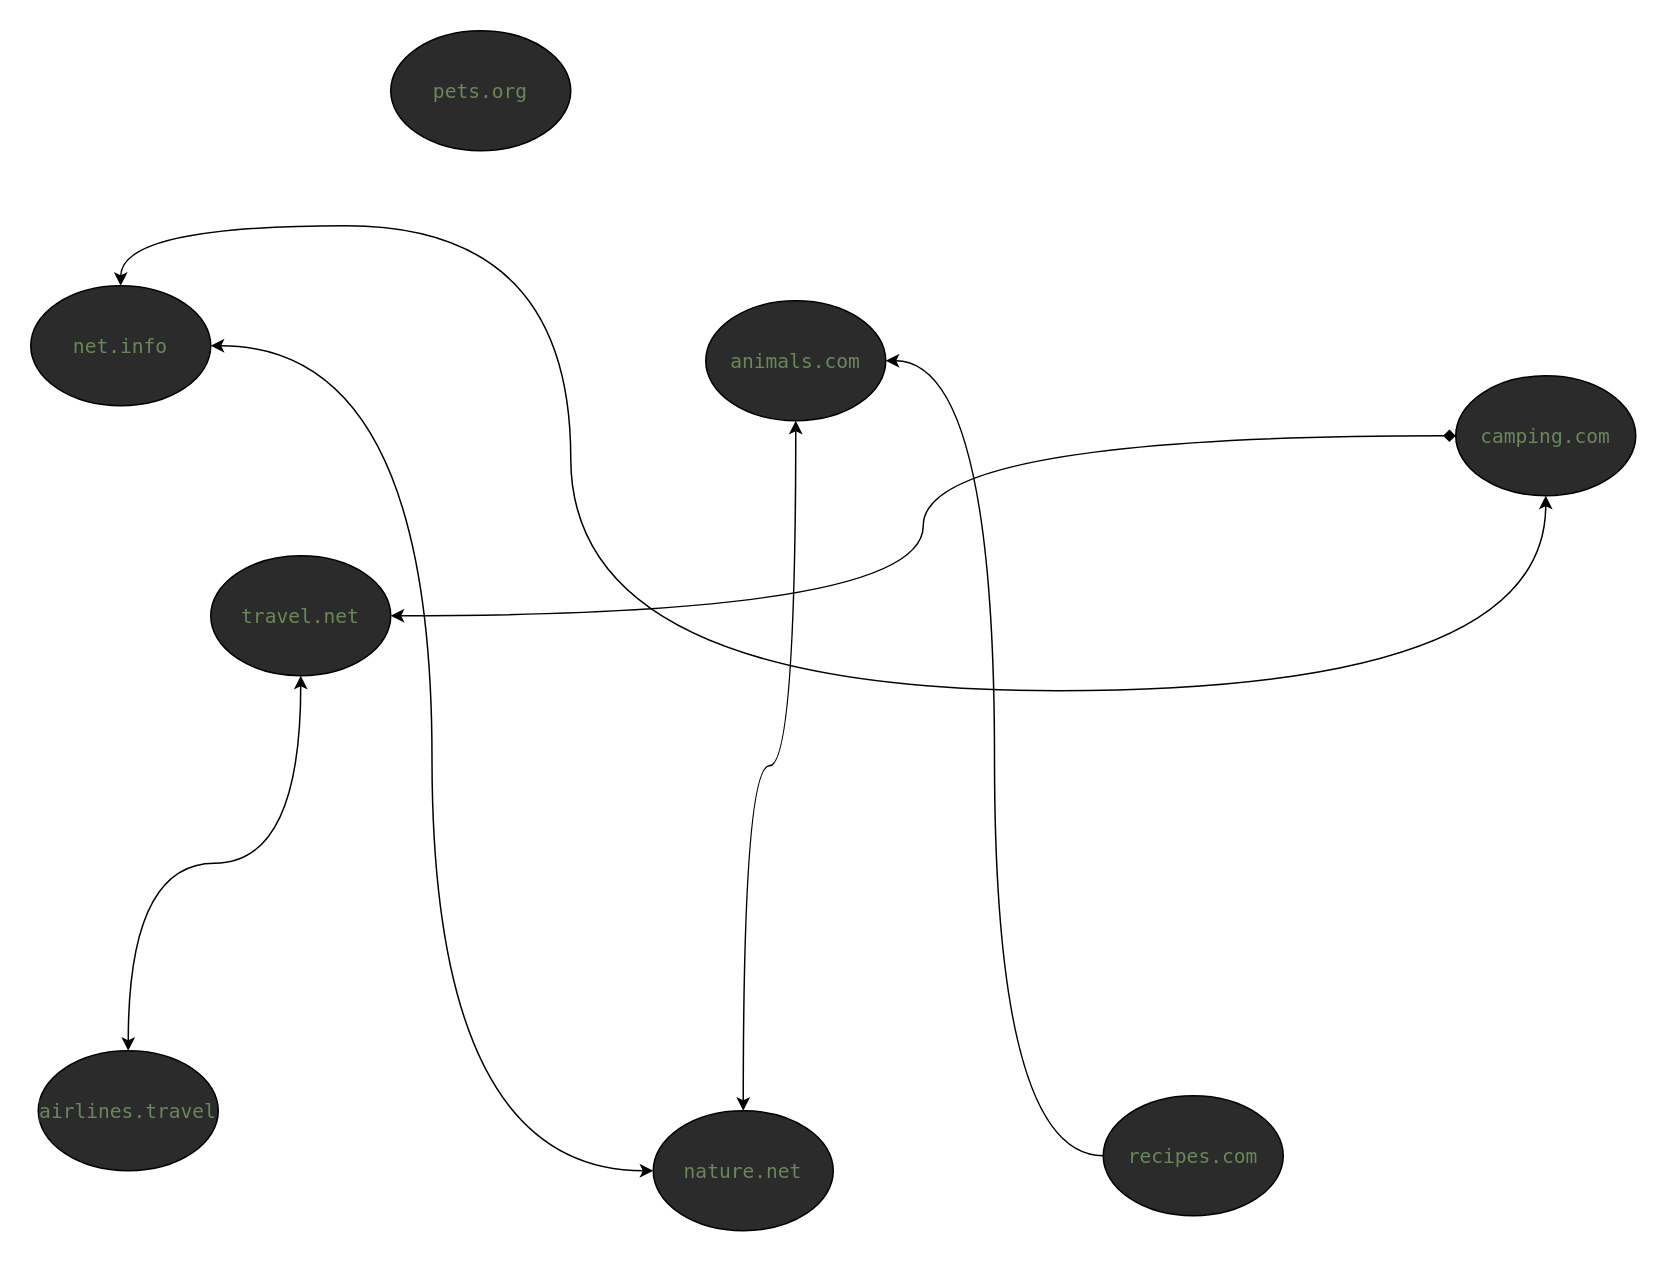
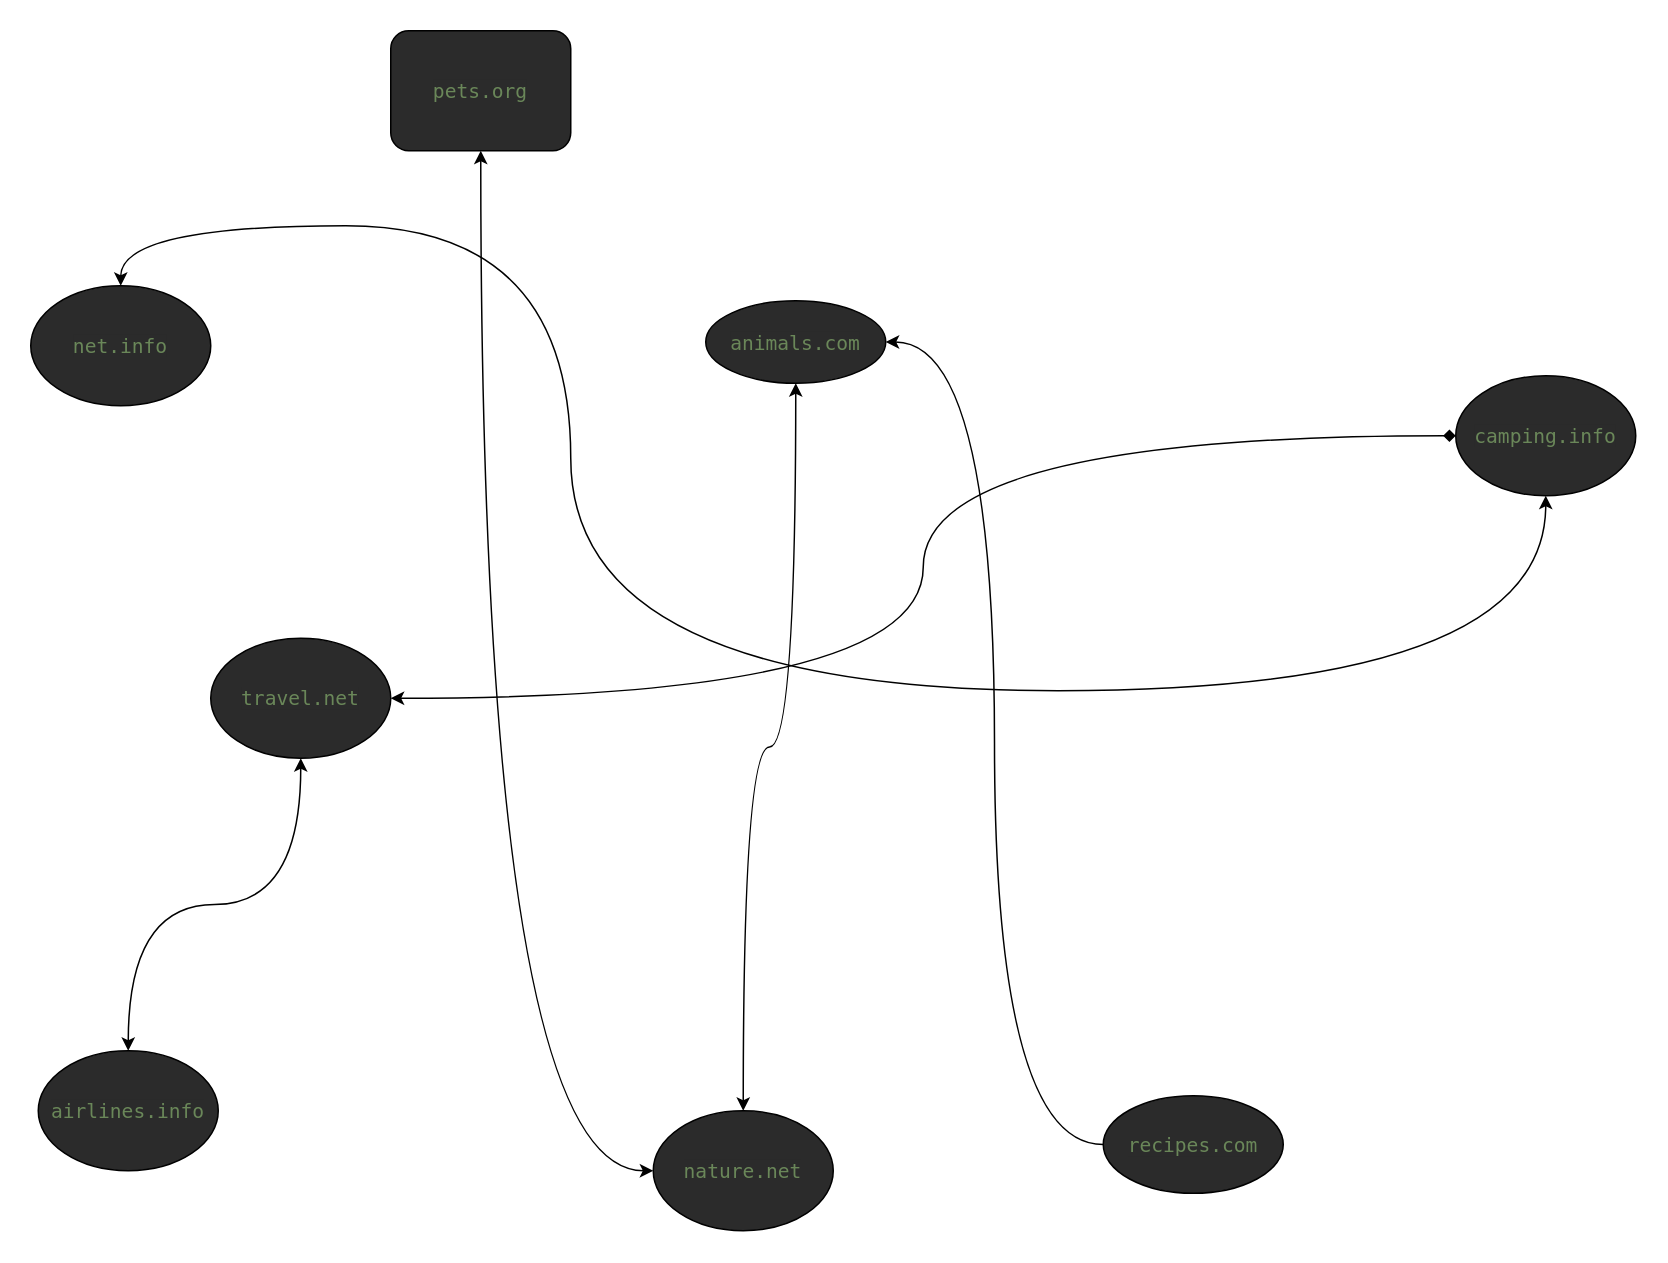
- <mxCell id="4" value="&lt;pre style=&quot;background-color:#2b2b2b;color:#a9b7c6;font-family:'JetBrains Mono',monospace;font-size:9.8pt;&quot;&gt;&lt;span style=&quot;color:#6a8759;&quot;&gt;pets.org&lt;/span&gt;&lt;/pre&gt;" style="ellipse;whiteSpace=wrap;html=1;fillColor=#2B2B2B;" parent="1" vertex="1"><mxGeometry x="260" y="20" width="120" height="80" as="geometry" /></mxCell>
+ <mxCell id="4" value="&lt;pre style=&quot;background-color:#2b2b2b;color:#a9b7c6;font-family:'JetBrains Mono',monospace;font-size:9.8pt;&quot;&gt;&lt;span style=&quot;color:#6a8759;&quot;&gt;pets.org&lt;/span&gt;&lt;/pre&gt;" style="whiteSpace=wrap;html=1;fillColor=#2B2B2B;rounded=1;" parent="1" vertex="1"><mxGeometry x="260" y="20" width="120" height="80" as="geometry" /></mxCell>
- <mxCell id="3" value="&lt;pre style=&quot;background-color:#2b2b2b;color:#a9b7c6;font-family:'JetBrains Mono',monospace;font-size:9.8pt;&quot;&gt;&lt;span style=&quot;color:#6a8759;&quot;&gt;animals.com&lt;/span&gt;&lt;/pre&gt;" style="ellipse;whiteSpace=wrap;html=1;fillColor=#2B2B2B;" parent="1" vertex="1"><mxGeometry x="470" y="200" width="120" height="80" as="geometry" /></mxCell>
+ <mxCell id="3" value="&lt;pre style=&quot;background-color:#2b2b2b;color:#a9b7c6;font-family:'JetBrains Mono',monospace;font-size:9.8pt;&quot;&gt;&lt;span style=&quot;color:#6a8759;&quot;&gt;animals.com&lt;/span&gt;&lt;/pre&gt;" style="ellipse;whiteSpace=wrap;html=1;fillColor=#2B2B2B;" parent="1" vertex="1"><mxGeometry x="470" y="200" width="120" height="55" as="geometry" /></mxCell>
- <mxCell id="7" value="&lt;pre style=&quot;background-color:#2b2b2b;color:#a9b7c6;font-family:'JetBrains Mono',monospace;font-size:9.8pt;&quot;&gt;&lt;span style=&quot;color:#6a8759;&quot;&gt;camping.com&lt;/span&gt;&lt;/pre&gt;" style="ellipse;whiteSpace=wrap;html=1;fillColor=#2B2B2B;" parent="1" vertex="1"><mxGeometry x="970" y="250" width="120" height="80" as="geometry" /></mxCell>
+ <mxCell id="7" value="&lt;pre style=&quot;background-color:#2b2b2b;color:#a9b7c6;font-family:'JetBrains Mono',monospace;font-size:9.8pt;&quot;&gt;&lt;span style=&quot;color:#6a8759;&quot;&gt;camping.info&lt;/span&gt;&lt;/pre&gt;" style="ellipse;whiteSpace=wrap;html=1;fillColor=#2B2B2B;" parent="1" vertex="1"><mxGeometry x="970" y="250" width="120" height="80" as="geometry" /></mxCell>
- <mxCell id="10" value="&lt;pre style=&quot;background-color:#2b2b2b;color:#a9b7c6;font-family:'JetBrains Mono',monospace;font-size:9.8pt;&quot;&gt;&lt;span style=&quot;color:#6a8759;&quot;&gt;travel.net&lt;/span&gt;&lt;/pre&gt;" style="ellipse;whiteSpace=wrap;html=1;fillColor=#2B2B2B;" parent="1" vertex="1"><mxGeometry x="140" y="370" width="120" height="80" as="geometry" /></mxCell>
+ <mxCell id="10" value="&lt;pre style=&quot;background-color:#2b2b2b;color:#a9b7c6;font-family:'JetBrains Mono',monospace;font-size:9.8pt;&quot;&gt;&lt;span style=&quot;color:#6a8759;&quot;&gt;travel.net&lt;/span&gt;&lt;/pre&gt;" style="ellipse;whiteSpace=wrap;html=1;fillColor=#2B2B2B;" parent="1" vertex="1"><mxGeometry x="140" y="425" width="120" height="80" as="geometry" /></mxCell>
- <mxCell id="14" style="edgeStyle=orthogonalEdgeStyle;orthogonalLoop=1;jettySize=auto;html=1;entryX=1;entryY=0.5;entryDx=0;entryDy=0;startArrow=classic;startFill=1;curved=1;" parent="1" source="15" target="6" edge="1"><mxGeometry relative="1" as="geometry" /></mxCell>
+ <mxCell id="14" style="edgeStyle=orthogonalEdgeStyle;orthogonalLoop=1;jettySize=auto;html=1;startArrow=classic;startFill=1;curved=1;" parent="1" source="15" target="4" edge="1"><mxGeometry relative="1" as="geometry" /></mxCell>
- <mxCell id="11" value="&lt;pre style=&quot;background-color:#2b2b2b;color:#a9b7c6;font-family:'JetBrains Mono',monospace;font-size:9.8pt;&quot;&gt;&lt;span style=&quot;color:#6a8759;&quot;&gt;airlines.travel&lt;/span&gt;&lt;/pre&gt;" style="ellipse;whiteSpace=wrap;html=1;fillColor=#2b2b2b;" parent="1" vertex="1"><mxGeometry x="25" y="700" width="120" height="80" as="geometry" /></mxCell>
+ <mxCell id="11" value="&lt;pre style=&quot;background-color:#2b2b2b;color:#a9b7c6;font-family:'JetBrains Mono',monospace;font-size:9.8pt;&quot;&gt;&lt;span style=&quot;color:#6a8759;&quot;&gt;airlines.info&lt;/span&gt;&lt;/pre&gt;" style="ellipse;whiteSpace=wrap;html=1;fillColor=#2b2b2b;" parent="1" vertex="1"><mxGeometry x="25" y="700" width="120" height="80" as="geometry" /></mxCell>
- <mxCell id="13" value="&lt;pre style=&quot;background-color:#2b2b2b;color:#a9b7c6;font-family:'JetBrains Mono',monospace;font-size:9.8pt;&quot;&gt;&lt;span style=&quot;color:#6a8759;&quot;&gt;recipes.com&lt;/span&gt;&lt;/pre&gt;" style="ellipse;whiteSpace=wrap;html=1;fillColor=#2B2B2B;" parent="1" vertex="1"><mxGeometry x="735" y="730" width="120" height="80" as="geometry" /></mxCell>
+ <mxCell id="13" value="&lt;pre style=&quot;background-color:#2b2b2b;color:#a9b7c6;font-family:'JetBrains Mono',monospace;font-size:9.8pt;&quot;&gt;&lt;span style=&quot;color:#6a8759;&quot;&gt;recipes.com&lt;/span&gt;&lt;/pre&gt;" style="ellipse;whiteSpace=wrap;html=1;fillColor=#2B2B2B;" parent="1" vertex="1"><mxGeometry x="735" y="730" width="120" height="65" as="geometry" /></mxCell>
